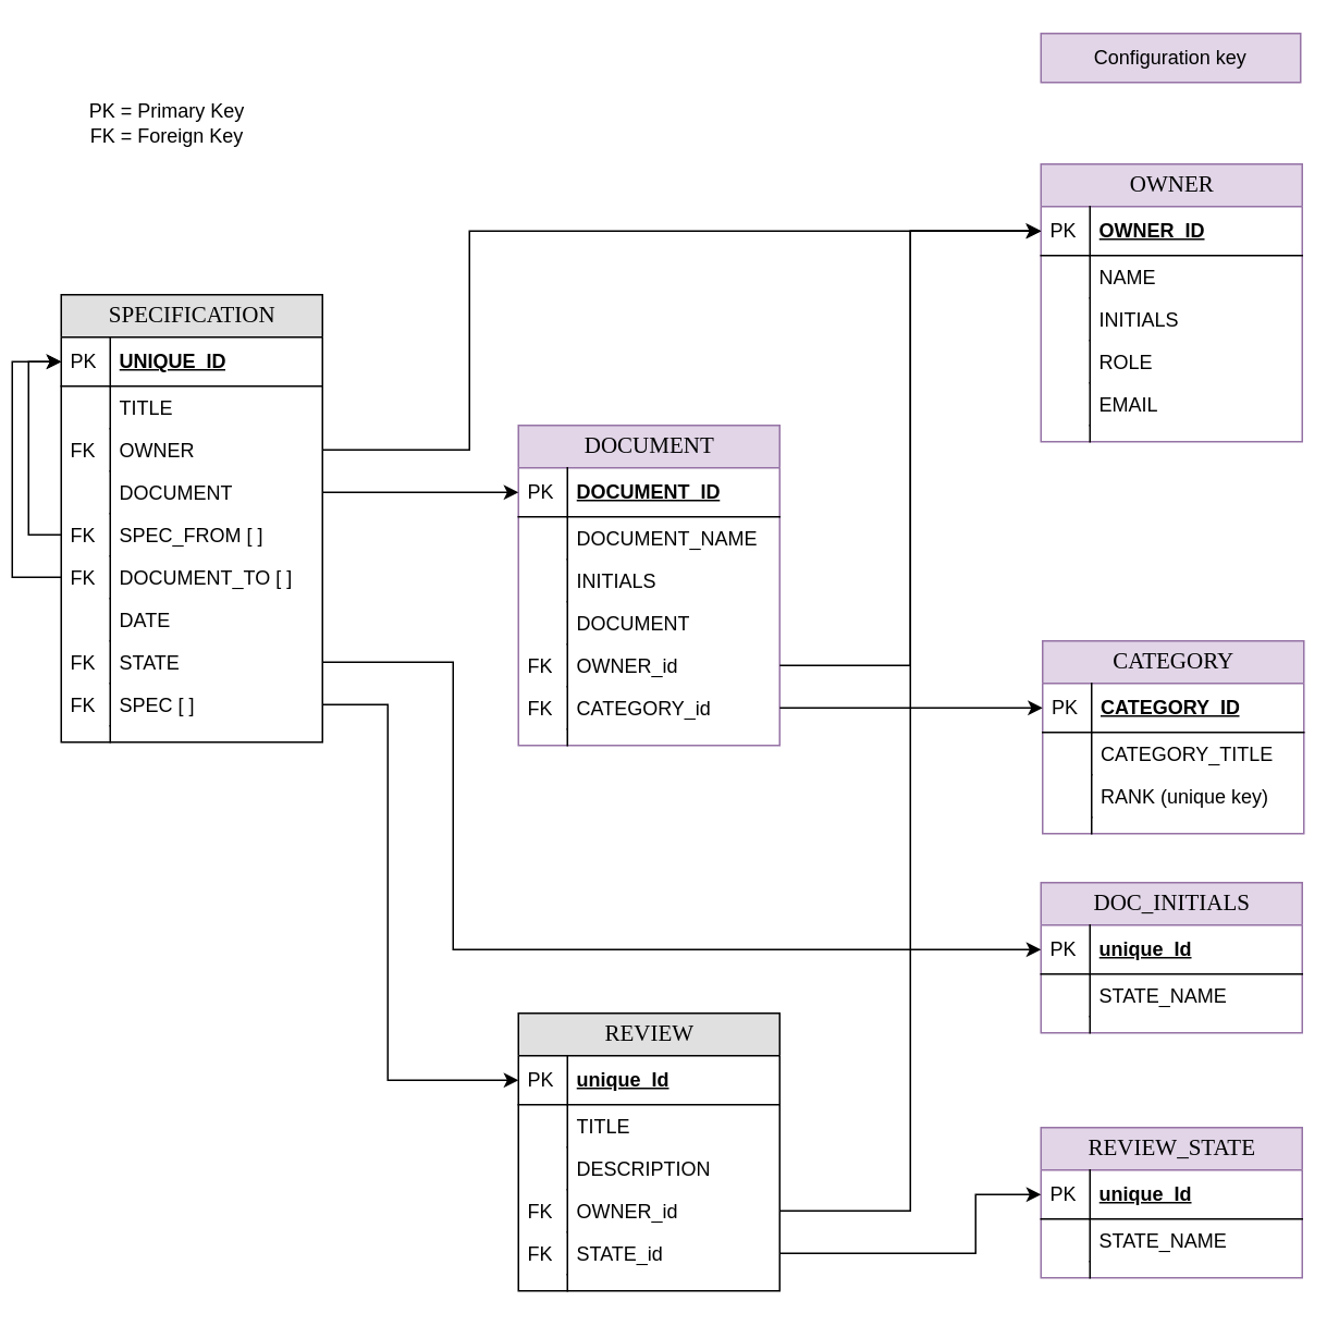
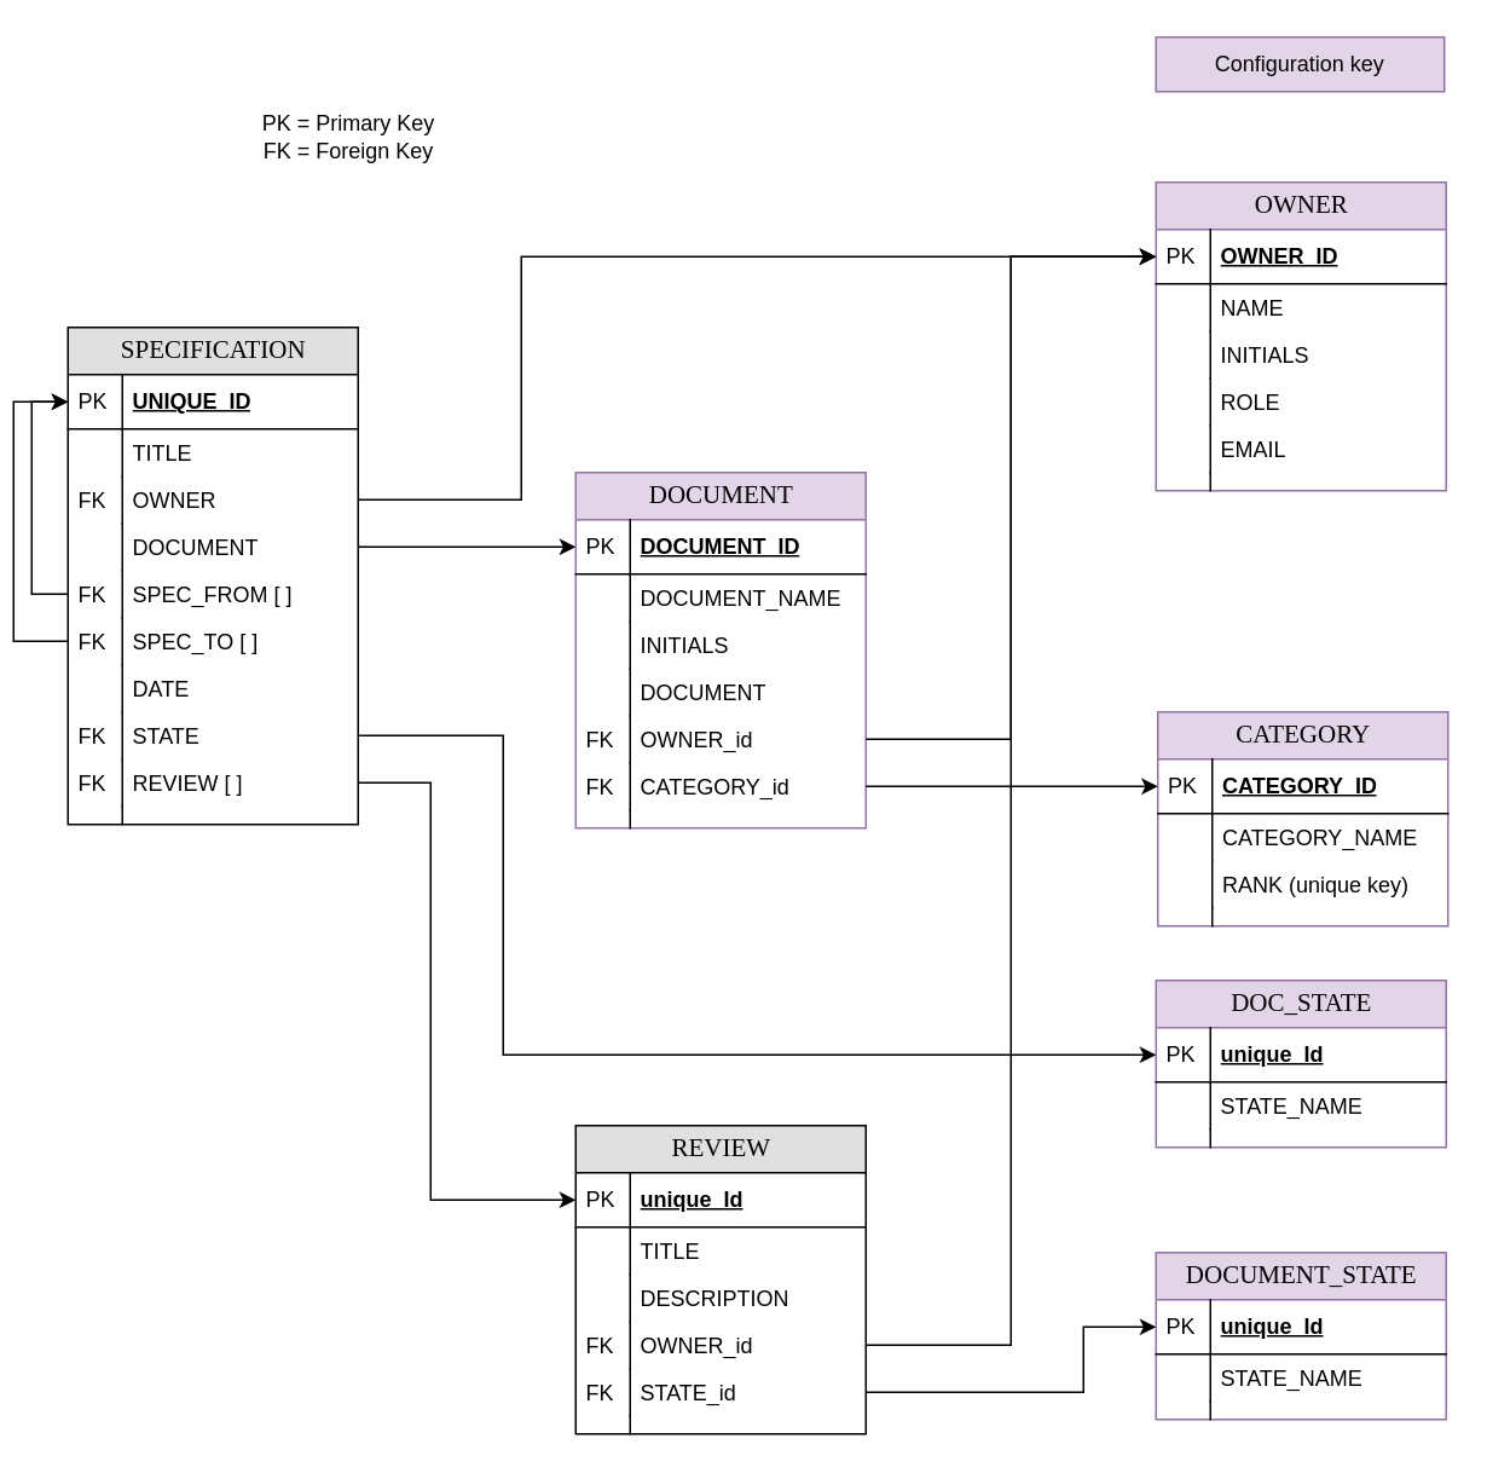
- <mxCell id="25" value="PK = Primary Key&lt;div&gt;FK = Foreign Key&lt;/div&gt;" style="text;strokeColor=none;align=center;fillColor=none;html=1;verticalAlign=middle;whiteSpace=wrap;rounded=0;" vertex="1" parent="1"><mxGeometry x="20" y="60" width="130" height="30" as="geometry" /></mxCell>
+ <mxCell id="25" value="PK = Primary Key&lt;div&gt;FK = Foreign Key&lt;/div&gt;" style="text;strokeColor=none;align=center;fillColor=none;html=1;verticalAlign=middle;whiteSpace=wrap;rounded=0;" vertex="1" parent="1"><mxGeometry x="110" y="60" width="130" height="30" as="geometry" /></mxCell>
- <mxCell id="65" value="DOCUMENT_TO [ ]&amp;nbsp;" style="shape=partialRectangle;top=0;left=0;right=0;bottom=0;html=1;align=left;verticalAlign=top;fillColor=none;spacingLeft=34;spacingRight=4;whiteSpace=wrap;overflow=hidden;rotatable=0;points=[[0,0.5],[1,0.5]];portConstraint=eastwest;dropTarget=0;" vertex="1" parent="52"><mxGeometry y="160" width="160" height="26" as="geometry" /></mxCell>
+ <mxCell id="65" value="SPEC_TO [ ]&amp;nbsp;" style="shape=partialRectangle;top=0;left=0;right=0;bottom=0;html=1;align=left;verticalAlign=top;fillColor=none;spacingLeft=34;spacingRight=4;whiteSpace=wrap;overflow=hidden;rotatable=0;points=[[0,0.5],[1,0.5]];portConstraint=eastwest;dropTarget=0;" vertex="1" parent="52"><mxGeometry y="160" width="160" height="26" as="geometry" /></mxCell>
- <mxCell id="71" value="SPEC [ ]" style="shape=partialRectangle;top=0;left=0;right=0;bottom=0;html=1;align=left;verticalAlign=top;fillColor=none;spacingLeft=34;spacingRight=4;whiteSpace=wrap;overflow=hidden;rotatable=0;points=[[0,0.5],[1,0.5]];portConstraint=eastwest;dropTarget=0;" vertex="1" parent="52"><mxGeometry y="238" width="160" height="26" as="geometry" /></mxCell>
+ <mxCell id="71" value="REVIEW [ ]" style="shape=partialRectangle;top=0;left=0;right=0;bottom=0;html=1;align=left;verticalAlign=top;fillColor=none;spacingLeft=34;spacingRight=4;whiteSpace=wrap;overflow=hidden;rotatable=0;points=[[0,0.5],[1,0.5]];portConstraint=eastwest;dropTarget=0;" vertex="1" parent="52"><mxGeometry y="238" width="160" height="26" as="geometry" /></mxCell>
- <mxCell id="44" value="CATEGORY_TITLE" style="shape=partialRectangle;top=0;left=0;right=0;bottom=0;html=1;align=left;verticalAlign=top;fillColor=none;spacingLeft=34;spacingRight=4;whiteSpace=wrap;overflow=hidden;rotatable=0;points=[[0,0.5],[1,0.5]];portConstraint=eastwest;dropTarget=0;" vertex="1" parent="41"><mxGeometry y="56" width="160" height="26" as="geometry" /></mxCell>
+ <mxCell id="44" value="CATEGORY_NAME" style="shape=partialRectangle;top=0;left=0;right=0;bottom=0;html=1;align=left;verticalAlign=top;fillColor=none;spacingLeft=34;spacingRight=4;whiteSpace=wrap;overflow=hidden;rotatable=0;points=[[0,0.5],[1,0.5]];portConstraint=eastwest;dropTarget=0;" vertex="1" parent="41"><mxGeometry y="56" width="160" height="26" as="geometry" /></mxCell>
- <mxCell id="17" value="DOC_INITIALS" style="swimlane;html=1;fontStyle=0;childLayout=stackLayout;horizontal=1;startSize=26;fillColor=#e1d5e7;horizontalStack=0;resizeParent=1;resizeLast=0;collapsible=1;marginBottom=0;swimlaneFillColor=#ffffff;align=center;rounded=0;shadow=0;comic=0;labelBackgroundColor=none;strokeWidth=1;fontFamily=Verdana;fontSize=14;strokeColor=#9673a6;" vertex="1" parent="1"><mxGeometry x="620" y="540" width="160" height="92" as="geometry" /></mxCell>
+ <mxCell id="17" value="DOC_STATE" style="swimlane;html=1;fontStyle=0;childLayout=stackLayout;horizontal=1;startSize=26;fillColor=#e1d5e7;horizontalStack=0;resizeParent=1;resizeLast=0;collapsible=1;marginBottom=0;swimlaneFillColor=#ffffff;align=center;rounded=0;shadow=0;comic=0;labelBackgroundColor=none;strokeWidth=1;fontFamily=Verdana;fontSize=14;strokeColor=#9673a6;" vertex="1" parent="1"><mxGeometry x="620" y="540" width="160" height="92" as="geometry" /></mxCell>
- <mxCell id="88" value="REVIEW_STATE" style="swimlane;html=1;fontStyle=0;childLayout=stackLayout;horizontal=1;startSize=26;fillColor=#e1d5e7;horizontalStack=0;resizeParent=1;resizeLast=0;collapsible=1;marginBottom=0;swimlaneFillColor=#ffffff;align=center;rounded=0;shadow=0;comic=0;labelBackgroundColor=none;strokeWidth=1;fontFamily=Verdana;fontSize=14;strokeColor=#9673a6;" vertex="1" parent="1"><mxGeometry x="620" y="690" width="160" height="92" as="geometry" /></mxCell>
+ <mxCell id="88" value="DOCUMENT_STATE" style="swimlane;html=1;fontStyle=0;childLayout=stackLayout;horizontal=1;startSize=26;fillColor=#e1d5e7;horizontalStack=0;resizeParent=1;resizeLast=0;collapsible=1;marginBottom=0;swimlaneFillColor=#ffffff;align=center;rounded=0;shadow=0;comic=0;labelBackgroundColor=none;strokeWidth=1;fontFamily=Verdana;fontSize=14;strokeColor=#9673a6;" vertex="1" parent="1"><mxGeometry x="620" y="690" width="160" height="92" as="geometry" /></mxCell>
